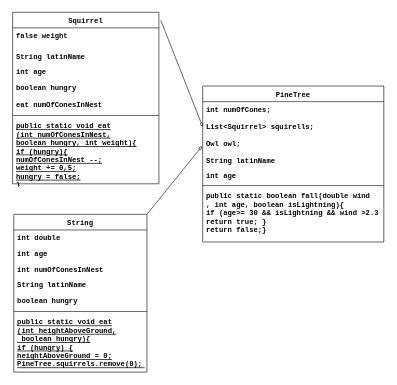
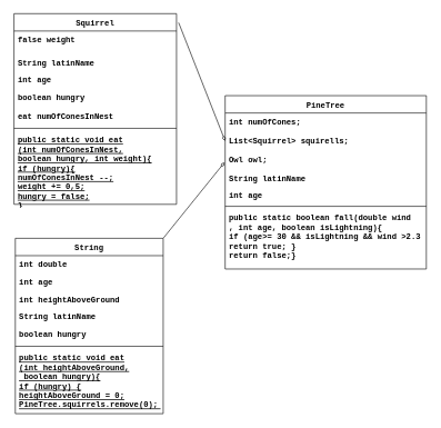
- <mxCell id="22" value="int numOfConesInNest" style="text;align=left;verticalAlign=top;spacingLeft=4;spacingRight=4;overflow=hidden;rotatable=0;points=[[0,0.5],[1,0.5]];portConstraint=eastwest;fontFamily=Courier New;fontStyle=1" vertex="1" parent="19"><mxGeometry y="78" width="222" height="26" as="geometry" /></mxCell>
+ <mxCell id="22" value="int heightAboveGround" style="text;align=left;verticalAlign=top;spacingLeft=4;spacingRight=4;overflow=hidden;rotatable=0;points=[[0,0.5],[1,0.5]];portConstraint=eastwest;fontFamily=Courier New;fontStyle=1" vertex="1" parent="19"><mxGeometry y="78" width="222" height="26" as="geometry" /></mxCell>
